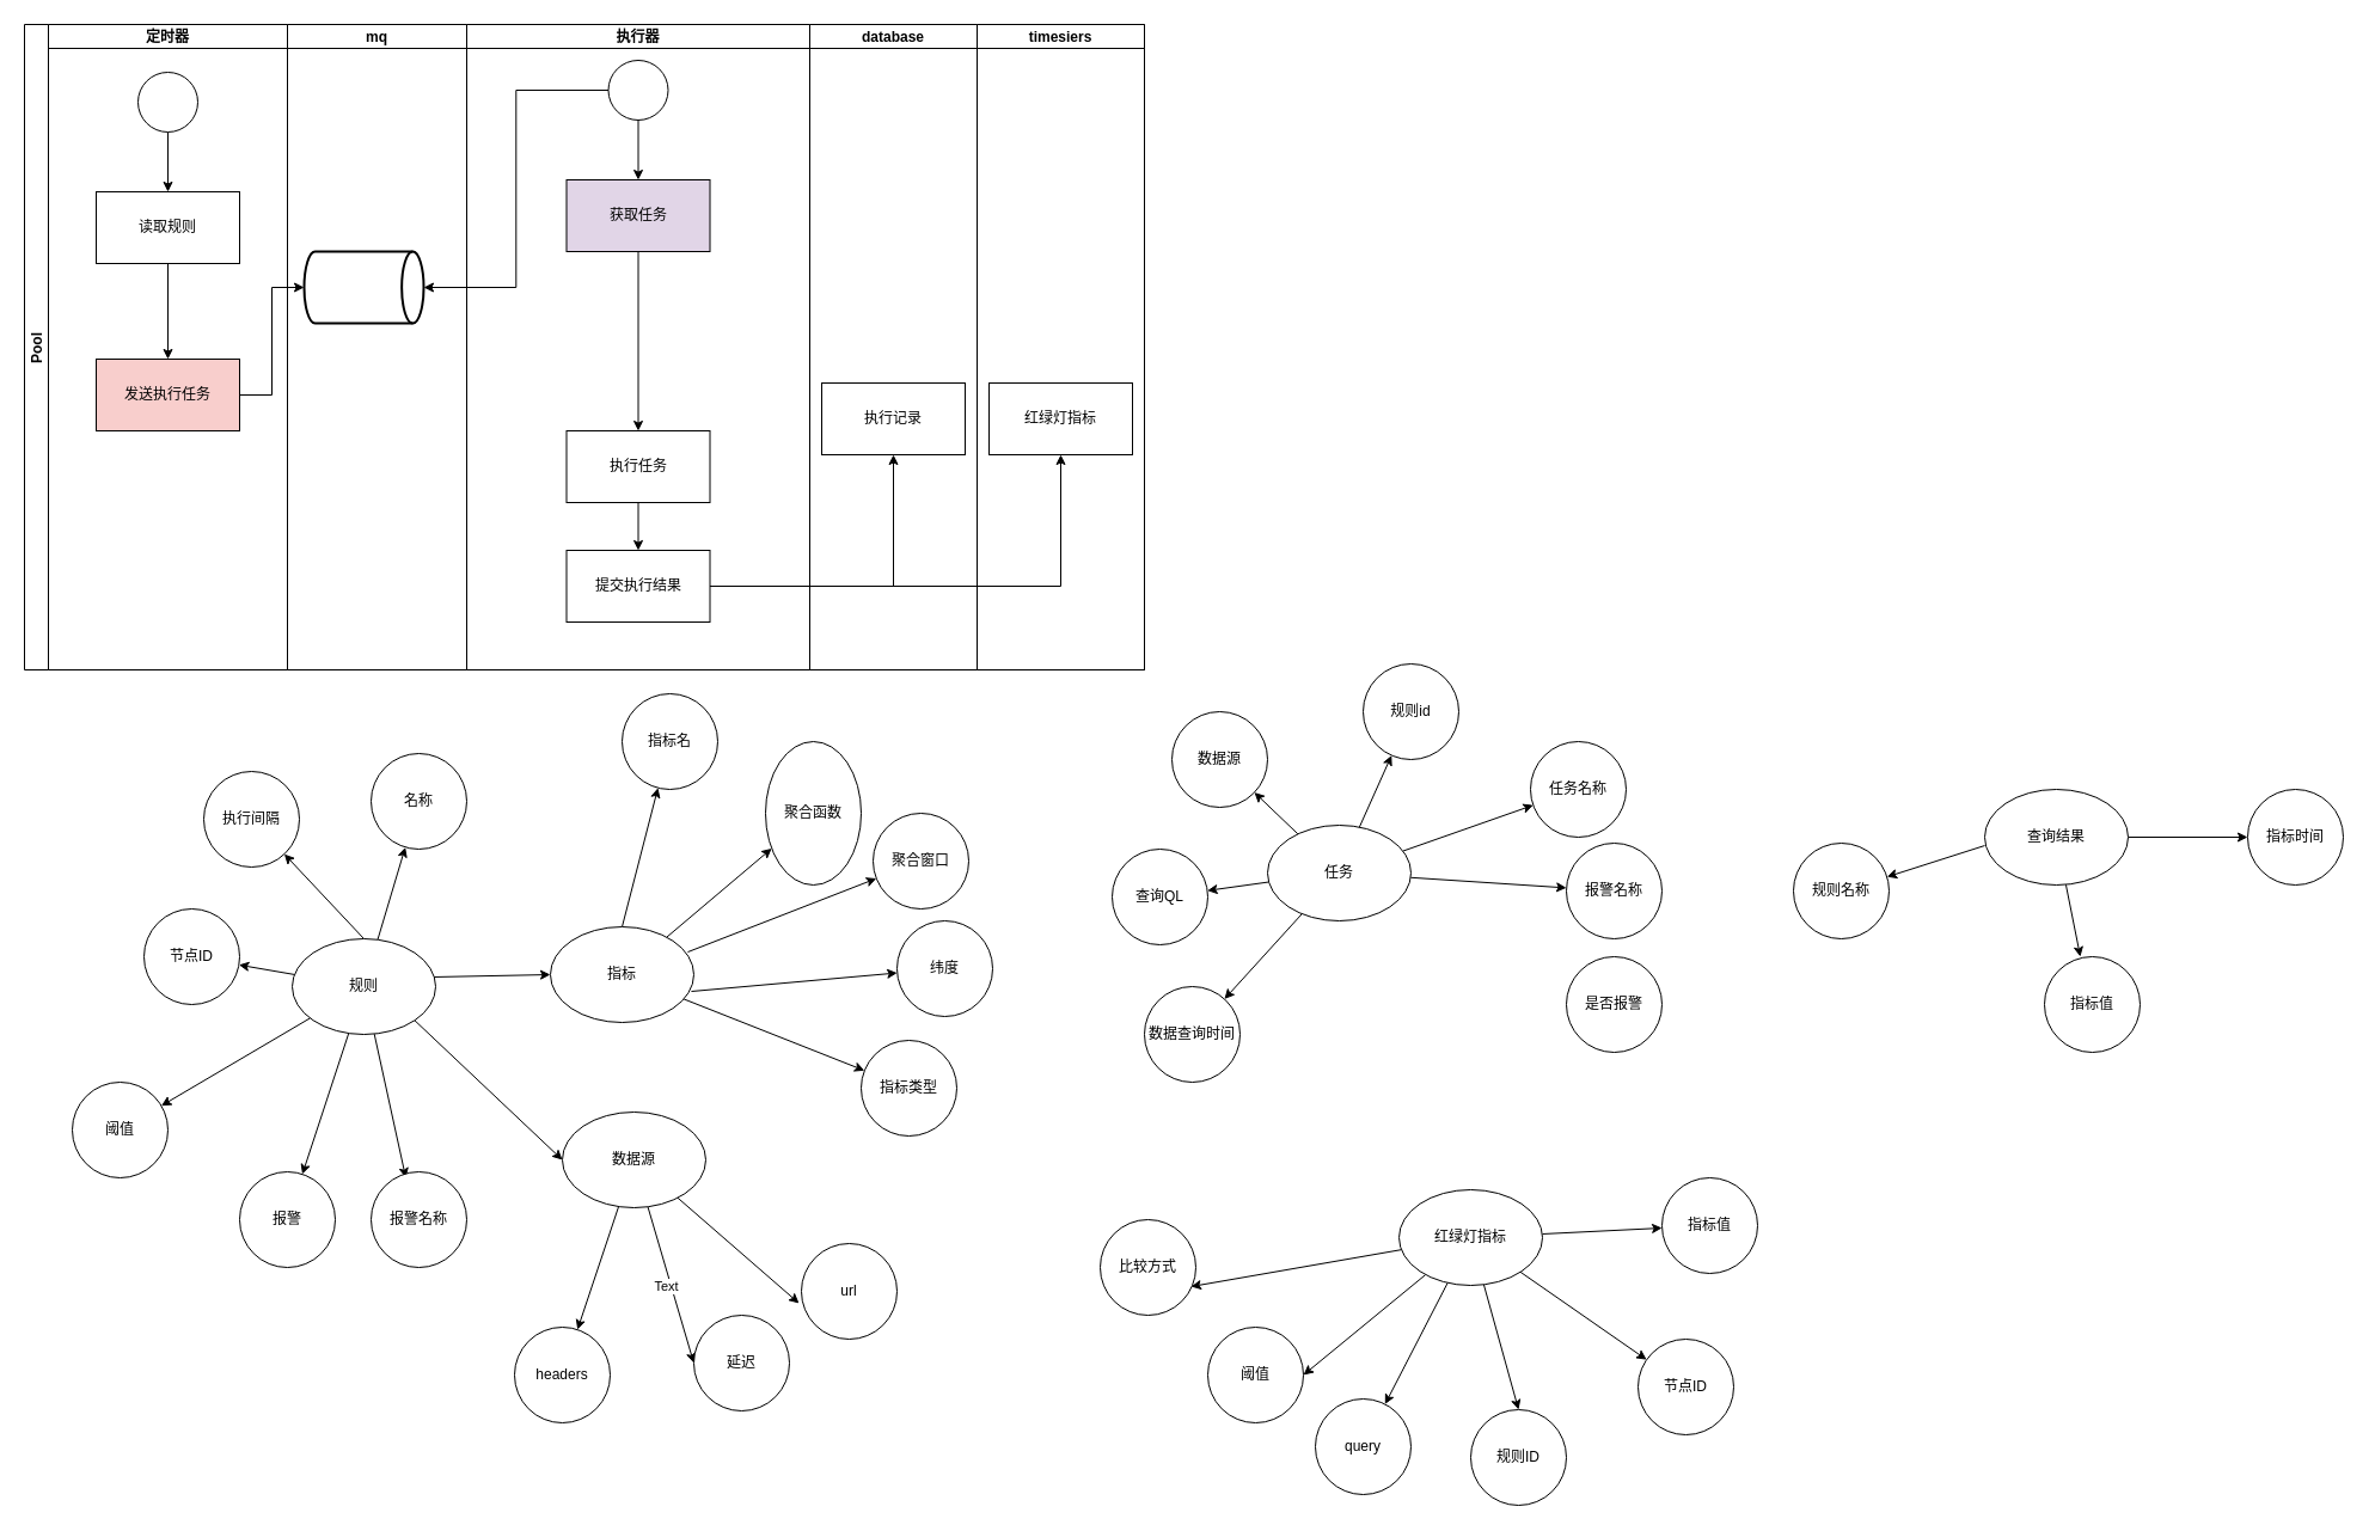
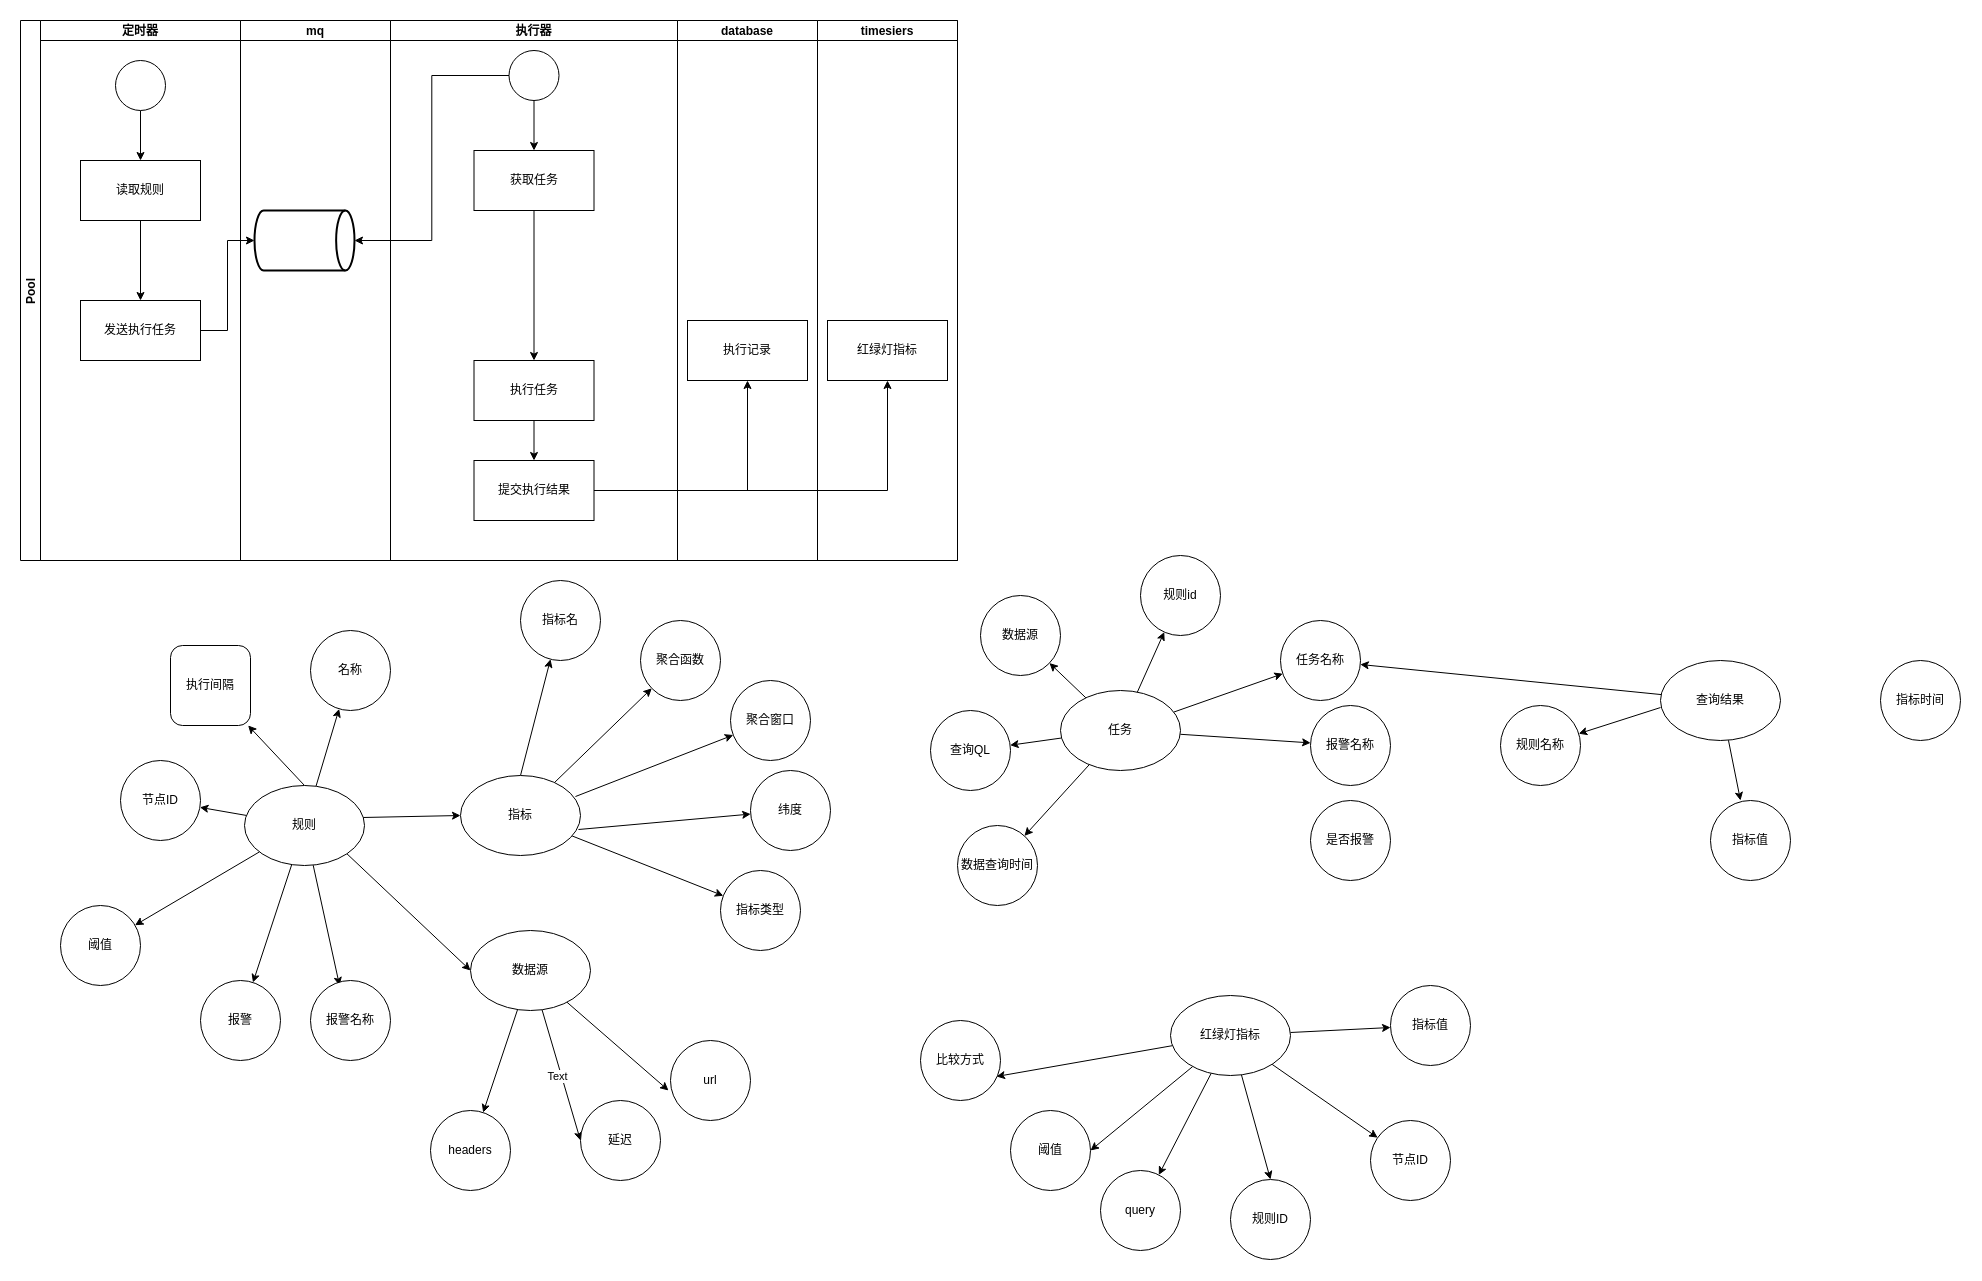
- <mxCell id="15" value="获取任务" style="whiteSpace=wrap;html=1;fillColor=#e1d5e7;" parent="11" vertex="1"><mxGeometry x="83.5" y="130" width="120" height="60" as="geometry" /></mxCell>
+ <mxCell id="15" value="获取任务" style="whiteSpace=wrap;html=1;" parent="11" vertex="1"><mxGeometry x="83.5" y="130" width="120" height="60" as="geometry" /></mxCell>
- <mxCell id="8" value="发送执行任务" style="whiteSpace=wrap;html=1;fillColor=#f8cecc;" parent="3" vertex="1"><mxGeometry x="40" y="280" width="120" height="60" as="geometry" /></mxCell>
+ <mxCell id="8" value="发送执行任务" style="whiteSpace=wrap;html=1;" parent="3" vertex="1"><mxGeometry x="40" y="280" width="120" height="60" as="geometry" /></mxCell>
- <mxCell id="35" value="聚合函数" style="ellipse;whiteSpace=wrap;html=1;aspect=fixed;" parent="1" vertex="1"><mxGeometry x="640" y="620" width="80" height="120" as="geometry" /></mxCell>
+ <mxCell id="35" value="聚合函数" style="ellipse;whiteSpace=wrap;html=1;aspect=fixed;" parent="1" vertex="1"><mxGeometry x="640" y="620" width="80" height="80" as="geometry" /></mxCell>
- <mxCell id="30" value="执行间隔" style="ellipse;whiteSpace=wrap;html=1;aspect=fixed;" parent="1" vertex="1"><mxGeometry x="170" y="645" width="80" height="80" as="geometry" /></mxCell>
+ <mxCell id="30" value="执行间隔" style="whiteSpace=wrap;html=1;aspect=fixed;rounded=1;" parent="1" vertex="1"><mxGeometry x="170" y="645" width="80" height="80" as="geometry" /></mxCell>
- <mxCell id="90" value="" style="edgeStyle=none;rounded=0;orthogonalLoop=1;jettySize=auto;html=1;" edge="1" parent="1" source="91" target="94"><mxGeometry relative="1" as="geometry" /></mxCell>
+ <mxCell id="90" value="" style="edgeStyle=none;rounded=0;orthogonalLoop=1;jettySize=auto;html=1;" edge="1" parent="1" source="91" target="65"><mxGeometry relative="1" as="geometry" /></mxCell>
